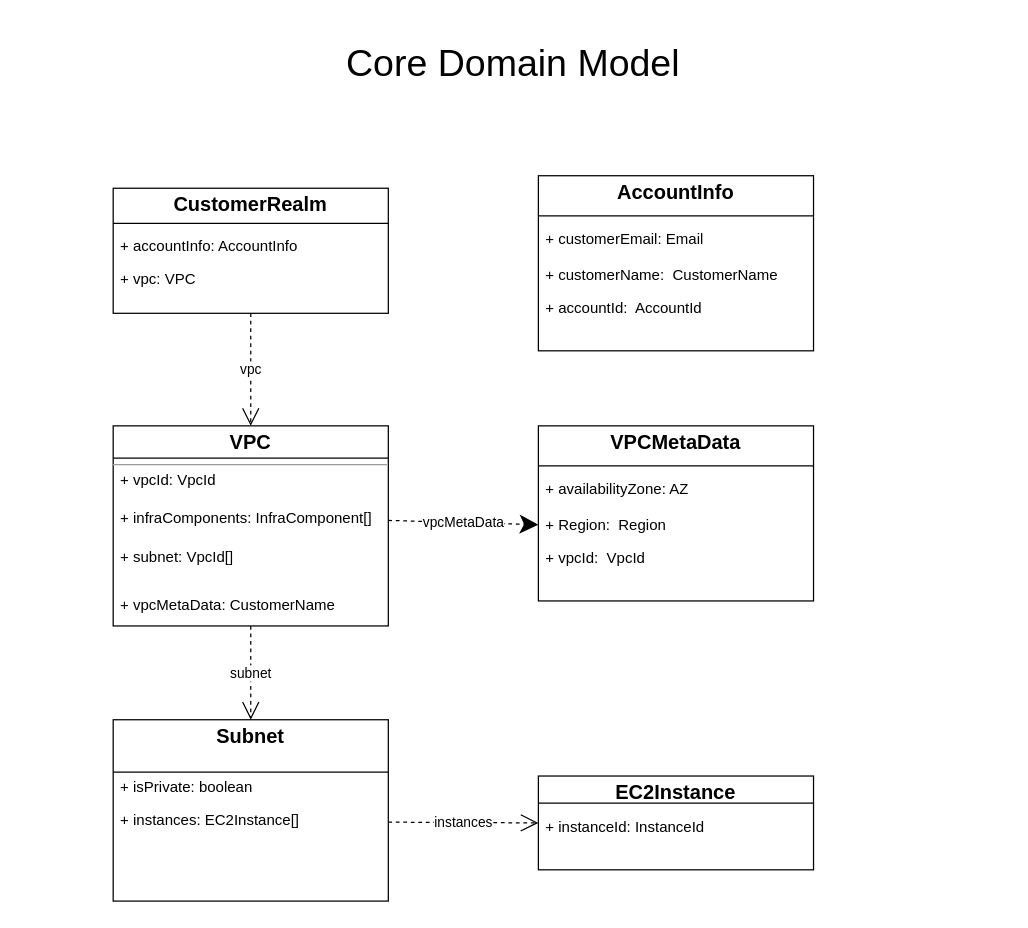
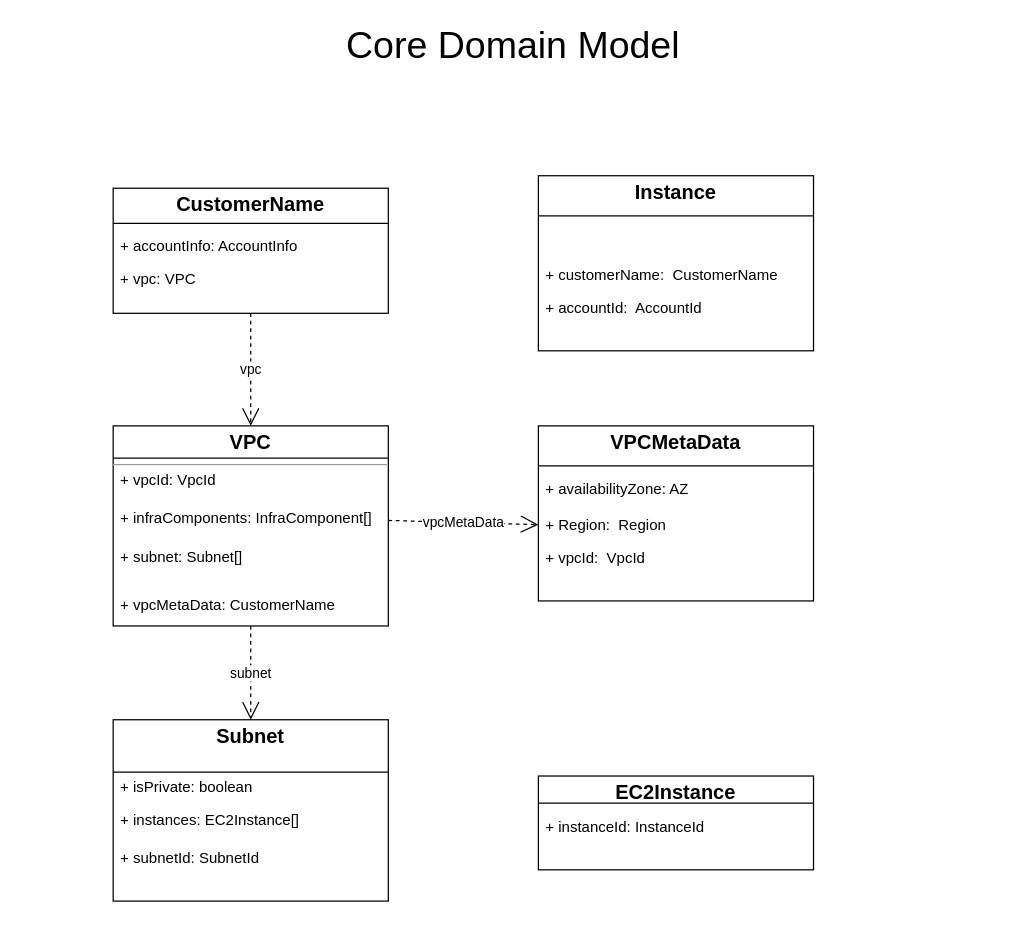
- <mxCell id="2" value="&lt;span style=&quot;font-size: 30px;&quot;&gt;Core Domain Model&lt;/span&gt;" style="text;html=1;strokeColor=none;fillColor=none;align=center;verticalAlign=middle;whiteSpace=wrap;rounded=0;" parent="1" vertex="1"><mxGeometry x="20" y="35" width="780" height="30" as="geometry" /></mxCell>
+ <mxCell id="2" value="&lt;span style=&quot;font-size: 30px;&quot;&gt;Core Domain Model&lt;/span&gt;" style="text;html=1;strokeColor=none;fillColor=none;align=center;verticalAlign=middle;whiteSpace=wrap;rounded=0;" parent="1" vertex="1"><mxGeometry x="20" y="20" width="780" height="30" as="geometry" /></mxCell>
- <mxCell id="20" value="&lt;p style=&quot;margin: 4px 0px 0px; text-align: center; font-size: 16px;&quot;&gt;&lt;b&gt;AccountInfo&lt;/b&gt;&lt;/p&gt;" style="verticalAlign=top;align=left;overflow=fill;fontSize=12;fontFamily=Helvetica;html=1;whiteSpace=wrap;container=1;" parent="1" vertex="1"><mxGeometry x="430" y="140" width="220" height="140" as="geometry" /></mxCell>
+ <mxCell id="20" value="&lt;p style=&quot;margin: 4px 0px 0px; text-align: center; font-size: 16px;&quot;&gt;&lt;b&gt;Instance&lt;/b&gt;&lt;/p&gt;" style="verticalAlign=top;align=left;overflow=fill;fontSize=12;fontFamily=Helvetica;html=1;whiteSpace=wrap;container=1;" parent="1" vertex="1"><mxGeometry x="430" y="140" width="220" height="140" as="geometry" /></mxCell>
- <mxCell id="3" value="&lt;p style=&quot;margin: 4px 0px 0px; text-align: center; font-size: 16px;&quot;&gt;&lt;b style=&quot;&quot;&gt;&lt;font style=&quot;font-size: 16px;&quot;&gt;CustomerRealm&lt;/font&gt;&lt;/b&gt;&lt;/p&gt;&lt;p style=&quot;margin:0px;margin-left:4px;&quot;&gt;&lt;br&gt;&lt;/p&gt;" style="verticalAlign=top;align=left;overflow=fill;fontSize=12;fontFamily=Helvetica;html=1;whiteSpace=wrap;container=1;" parent="1" vertex="1"><mxGeometry x="90" y="150" width="220" height="100" as="geometry" /></mxCell>
+ <mxCell id="3" value="&lt;p style=&quot;margin: 4px 0px 0px; text-align: center; font-size: 16px;&quot;&gt;&lt;b style=&quot;&quot;&gt;&lt;font style=&quot;font-size: 16px;&quot;&gt;CustomerName&lt;/font&gt;&lt;/b&gt;&lt;/p&gt;&lt;p style=&quot;margin:0px;margin-left:4px;&quot;&gt;&lt;br&gt;&lt;/p&gt;" style="verticalAlign=top;align=left;overflow=fill;fontSize=12;fontFamily=Helvetica;html=1;whiteSpace=wrap;container=1;" parent="1" vertex="1"><mxGeometry x="90" y="150" width="220" height="100" as="geometry" /></mxCell>
- <mxCell id="21" value="+ customerEmail: Email" style="text;strokeColor=none;fillColor=none;align=left;verticalAlign=top;spacingLeft=4;spacingRight=4;overflow=hidden;rotatable=1;points=[[0,0.5],[1,0.5]];portConstraint=eastwest;whiteSpace=wrap;html=1;container=0;movable=1;resizable=1;deletable=1;editable=1;locked=0;connectable=1;" parent="20" vertex="1"><mxGeometry y="37" width="220" height="26" as="geometry"><mxRectangle y="36" width="170" height="30" as="alternateBounds" /></mxGeometry></mxCell>
- <mxCell id="34" value="vpcMetaData" style="endArrow=classic;endSize=12;dashed=1;html=1;rounded=0;entryX=0;entryY=0.5;entryDx=0;entryDy=0;exitX=1;exitY=0.5;exitDx=0;exitDy=0;" edge="1" parent="1" source="10" target="31"><mxGeometry width="160" relative="1" as="geometry"><mxPoint x="320" y="418.5" as="sourcePoint" /><mxPoint x="440" y="421.5" as="targetPoint" /></mxGeometry></mxCell>
+ <mxCell id="34" value="vpcMetaData" style="endArrow=open;endSize=12;dashed=1;html=1;rounded=0;entryX=0;entryY=0.5;entryDx=0;entryDy=0;exitX=1;exitY=0.5;exitDx=0;exitDy=0;" edge="1" parent="1" source="10" target="31"><mxGeometry width="160" relative="1" as="geometry"><mxPoint x="320" y="418.5" as="sourcePoint" /><mxPoint x="440" y="421.5" as="targetPoint" /></mxGeometry></mxCell>
- <mxCell id="11" value="+ subnet: VpcId[]" style="text;strokeColor=none;fillColor=none;align=left;verticalAlign=top;spacingLeft=4;spacingRight=4;overflow=hidden;rotatable=1;points=[[0,0.5],[1,0.5]];portConstraint=eastwest;whiteSpace=wrap;html=1;movable=1;resizable=1;deletable=1;editable=1;locked=0;connectable=1;" vertex="1" parent="7"><mxGeometry y="91.22" width="220" height="28.78" as="geometry" /></mxCell>
+ <mxCell id="11" value="+ subnet: Subnet[]" style="text;strokeColor=none;fillColor=none;align=left;verticalAlign=top;spacingLeft=4;spacingRight=4;overflow=hidden;rotatable=1;points=[[0,0.5],[1,0.5]];portConstraint=eastwest;whiteSpace=wrap;html=1;movable=1;resizable=1;deletable=1;editable=1;locked=0;connectable=1;" vertex="1" parent="7"><mxGeometry y="91.22" width="220" height="28.78" as="geometry" /></mxCell>
- <mxCell id="28" value="instances" style="endArrow=open;endSize=12;dashed=1;html=1;rounded=0;exitX=1;exitY=0.5;exitDx=0;exitDy=0;entryX=0;entryY=0.5;entryDx=0;entryDy=0;" edge="1" parent="1" source="17" target="26"><mxGeometry width="160" relative="1" as="geometry"><mxPoint x="360" y="650" as="sourcePoint" /><mxPoint x="360" y="735" as="targetPoint" /></mxGeometry></mxCell>
+ <mxCell id="18" value="+ subnetId: SubnetId" style="text;strokeColor=none;fillColor=none;align=left;verticalAlign=top;spacingLeft=4;spacingRight=4;overflow=hidden;rotatable=1;points=[[0,0.5],[1,0.5]];portConstraint=eastwest;whiteSpace=wrap;html=1;movable=1;resizable=1;deletable=1;editable=1;locked=0;connectable=1;" vertex="1" parent="14"><mxGeometry y="96.667" width="220" height="29.589" as="geometry" /></mxCell>
